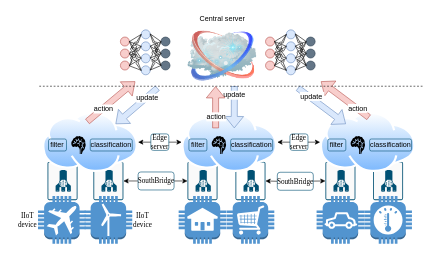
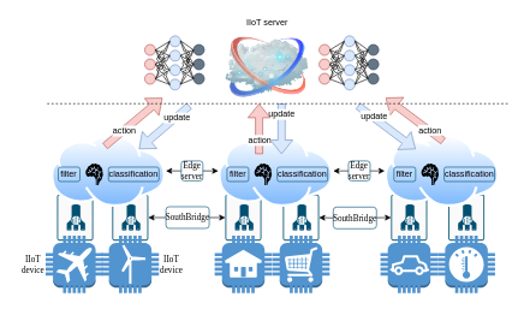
- <mxCell id="32" value="Central server" style="text;html=1;align=center;verticalAlign=middle;resizable=0;points=[];autosize=1;strokeColor=none;fillColor=none;fontSize=12;" vertex="1" parent="1"><mxGeometry x="325" y="20" width="90" height="20" as="geometry" /></mxCell>
+ <mxCell id="32" value="IIoT server" style="text;html=1;align=center;verticalAlign=middle;resizable=0;points=[];autosize=1;strokeColor=none;fillColor=none;fontSize=12;" vertex="1" parent="1"><mxGeometry x="325" y="20" width="90" height="20" as="geometry" /></mxCell>
